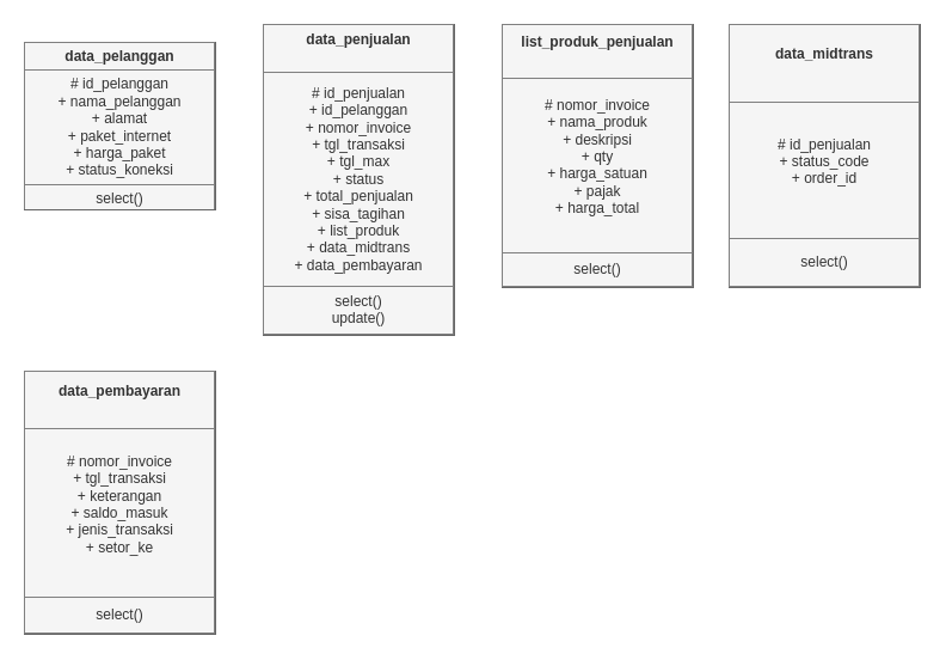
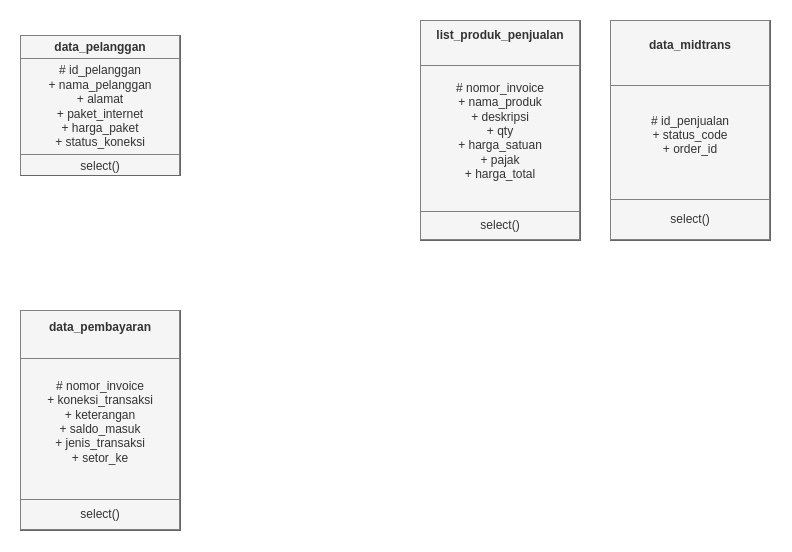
- <mxCell id="3" value="&lt;table border=&quot;1&quot; width=&quot;100%&quot; height=&quot;100%&quot; cellpadding=&quot;4&quot; style=&quot;width:100%;height:100%;border-collapse:collapse;&quot;&gt;&lt;tbody&gt;&lt;tr&gt;&lt;th align=&quot;center&quot;&gt;data_penjualan&lt;br&gt;&lt;br&gt;&lt;/th&gt;&lt;/tr&gt;&lt;tr&gt;&lt;td align=&quot;center&quot;&gt;# id_penjualan&lt;br&gt;+ id_pelanggan&lt;br&gt;+ nomor_invoice&lt;br&gt;+ tgl_transaksi&lt;br&gt;+ tgl_max&lt;br&gt;+ status&lt;br&gt;+ total_penjualan&lt;br&gt;+ sisa_tagihan&lt;br&gt;+ list_produk&lt;br&gt;+ data_midtrans&lt;br&gt;+ data_pembayaran&lt;/td&gt;&lt;/tr&gt;&lt;tr&gt;&lt;td align=&quot;center&quot;&gt;select()&lt;br&gt;update()&lt;/td&gt;&lt;/tr&gt;&lt;/tbody&gt;&lt;/table&gt;" style="text;html=1;whiteSpace=wrap;overflow=fill;fillColor=#f5f5f5;strokeColor=#666666;fontColor=#333333;" vertex="1" parent="1"><mxGeometry x="220" y="20" width="160" height="260" as="geometry" /></mxCell>
- <mxCell id="6" value="&lt;table border=&quot;1&quot; width=&quot;100%&quot; height=&quot;100%&quot; cellpadding=&quot;4&quot; style=&quot;width:100%;height:100%;border-collapse:collapse;&quot;&gt;&lt;tbody&gt;&lt;tr&gt;&lt;th align=&quot;center&quot;&gt;data_pembayaran&lt;br&gt;&lt;br&gt;&lt;/th&gt;&lt;/tr&gt;&lt;tr&gt;&lt;td align=&quot;center&quot;&gt;# nomor_invoice&lt;br&gt;+ tgl_transaksi&lt;br&gt;+ keterangan&lt;br&gt;+ saldo_masuk&lt;br&gt;+ jenis_transaksi&lt;br&gt;+ setor_ke&lt;br&gt;&lt;br&gt;&lt;/td&gt;&lt;/tr&gt;&lt;tr&gt;&lt;td align=&quot;center&quot;&gt;select()&lt;br&gt;&lt;/td&gt;&lt;/tr&gt;&lt;/tbody&gt;&lt;/table&gt;" style="text;html=1;whiteSpace=wrap;overflow=fill;fillColor=#f5f5f5;strokeColor=#666666;fontColor=#333333;" vertex="1" parent="1"><mxGeometry x="20" y="310" width="160" height="220" as="geometry" /></mxCell>
+ <mxCell id="6" value="&lt;table border=&quot;1&quot; width=&quot;100%&quot; height=&quot;100%&quot; cellpadding=&quot;4&quot; style=&quot;width:100%;height:100%;border-collapse:collapse;&quot;&gt;&lt;tbody&gt;&lt;tr&gt;&lt;th align=&quot;center&quot;&gt;data_pembayaran&lt;br&gt;&lt;br&gt;&lt;/th&gt;&lt;/tr&gt;&lt;tr&gt;&lt;td align=&quot;center&quot;&gt;# nomor_invoice&lt;br&gt;+ koneksi_transaksi&lt;br&gt;+ keterangan&lt;br&gt;+ saldo_masuk&lt;br&gt;+ jenis_transaksi&lt;br&gt;+ setor_ke&lt;br&gt;&lt;br&gt;&lt;/td&gt;&lt;/tr&gt;&lt;tr&gt;&lt;td align=&quot;center&quot;&gt;select()&lt;br&gt;&lt;/td&gt;&lt;/tr&gt;&lt;/tbody&gt;&lt;/table&gt;" style="text;html=1;whiteSpace=wrap;overflow=fill;fillColor=#f5f5f5;strokeColor=#666666;fontColor=#333333;" vertex="1" parent="1"><mxGeometry x="20" y="310" width="160" height="220" as="geometry" /></mxCell>
